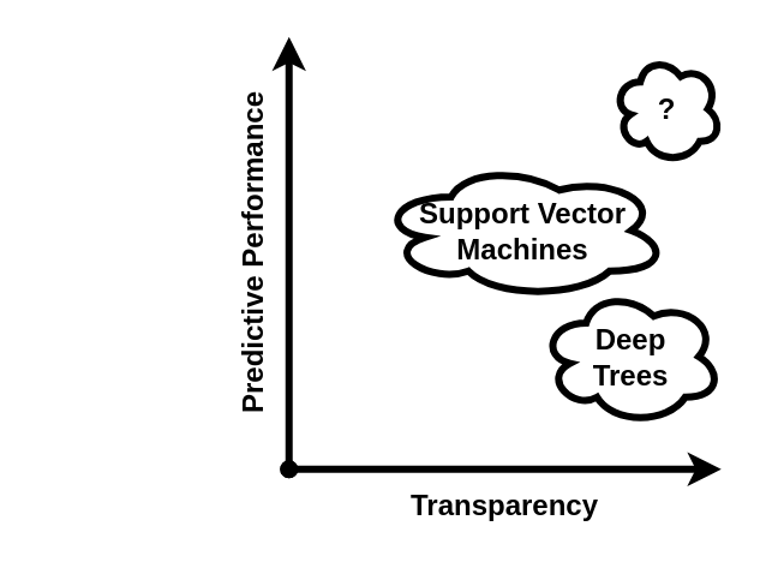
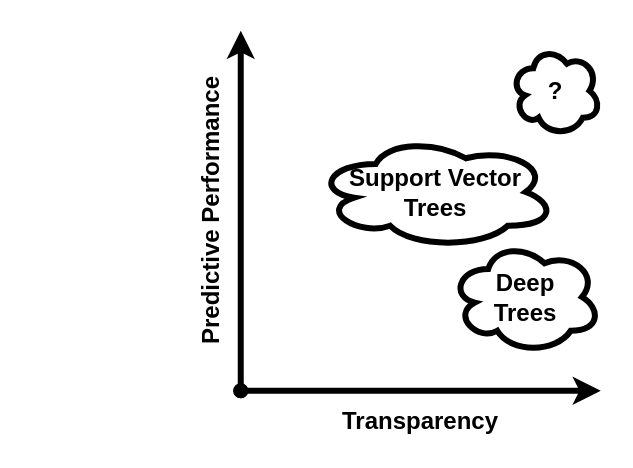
- <mxCell id="8" value="&lt;font style=&quot;font-size: 16px;&quot;&gt;&lt;b&gt;Support Vector Machines&lt;/b&gt;&lt;/font&gt;" style="ellipse;shape=cloud;whiteSpace=wrap;html=1;strokeWidth=4;" parent="1" vertex="1"><mxGeometry x="210" y="90" width="160" height="75" as="geometry" /></mxCell>
+ <mxCell id="8" value="&lt;font style=&quot;font-size: 16px;&quot;&gt;&lt;b&gt;Support Vector Trees&lt;/b&gt;&lt;/font&gt;" style="ellipse;shape=cloud;whiteSpace=wrap;html=1;strokeWidth=4;" parent="1" vertex="1"><mxGeometry x="210" y="90" width="160" height="75" as="geometry" /></mxCell>
